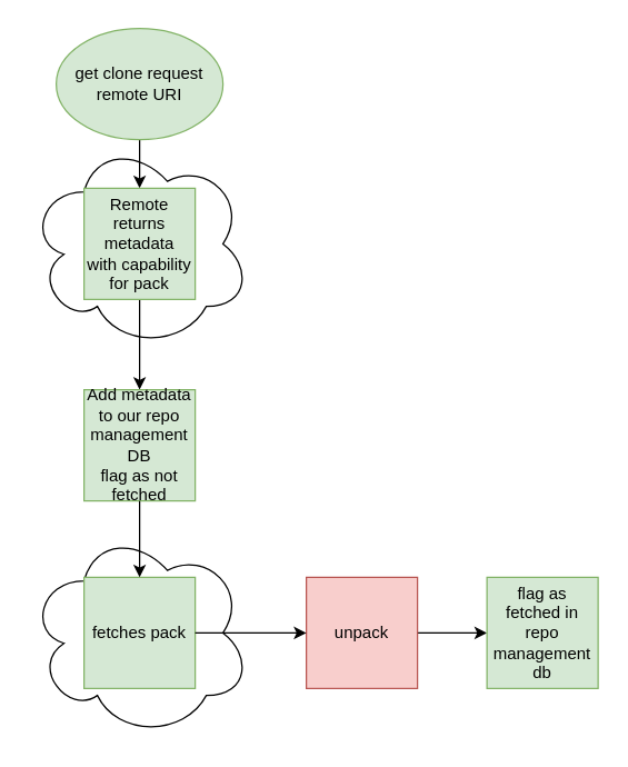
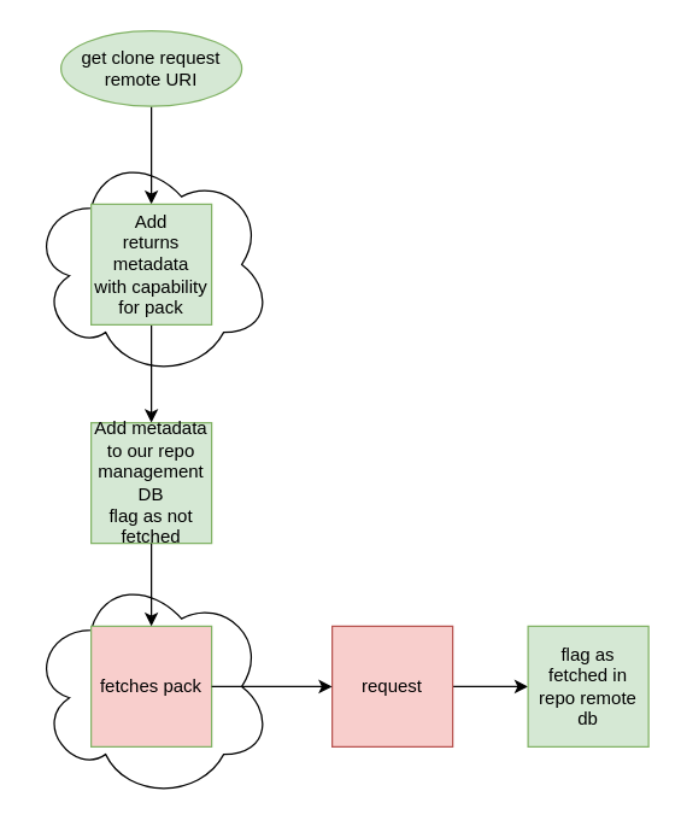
- <mxCell id="6" value="get clone request remote URI" style="ellipse;whiteSpace=wrap;html=1;fillColor=#d5e8d4;strokeColor=#82b366;" parent="1" vertex="1"><mxGeometry x="40" y="20" width="120" height="80" as="geometry" /></mxCell>
+ <mxCell id="6" value="get clone request remote URI" style="ellipse;whiteSpace=wrap;html=1;fillColor=#d5e8d4;strokeColor=#82b366;" parent="1" vertex="1"><mxGeometry x="40" y="20" width="120" height="50" as="geometry" /></mxCell>
- <mxCell id="7" value="&lt;div&gt;Remote&lt;/div&gt;&lt;div&gt;returns metadata&lt;/div&gt;&lt;div&gt;with capability for pack&lt;br&gt;&lt;/div&gt;" style="whiteSpace=wrap;html=1;aspect=fixed;fillColor=#d5e8d4;strokeColor=#82b366;" parent="1" vertex="1"><mxGeometry x="60" y="135" width="80" height="80" as="geometry" /></mxCell>
+ <mxCell id="7" value="&lt;div&gt;Add&lt;/div&gt;&lt;div&gt;returns metadata&lt;/div&gt;&lt;div&gt;with capability for pack&lt;br&gt;&lt;/div&gt;" style="whiteSpace=wrap;html=1;aspect=fixed;fillColor=#d5e8d4;strokeColor=#82b366;" parent="1" vertex="1"><mxGeometry x="60" y="135" width="80" height="80" as="geometry" /></mxCell>
- <mxCell id="9" value="fetches pack" style="whiteSpace=wrap;html=1;aspect=fixed;fillColor=#d5e8d4;strokeColor=#82b366;" parent="1" vertex="1"><mxGeometry x="60" y="415" width="80" height="80" as="geometry" /></mxCell>
+ <mxCell id="9" value="fetches pack" style="whiteSpace=wrap;html=1;aspect=fixed;fillColor=#f8cecc;strokeColor=#82b366;" parent="1" vertex="1"><mxGeometry x="60" y="415" width="80" height="80" as="geometry" /></mxCell>
- <mxCell id="12" value="unpack" style="whiteSpace=wrap;html=1;aspect=fixed;fillColor=#f8cecc;strokeColor=#b85450;" parent="1" vertex="1"><mxGeometry x="220" y="415" width="80" height="80" as="geometry" /></mxCell>
+ <mxCell id="12" value="request" style="whiteSpace=wrap;html=1;aspect=fixed;fillColor=#f8cecc;strokeColor=#b85450;" parent="1" vertex="1"><mxGeometry x="220" y="415" width="80" height="80" as="geometry" /></mxCell>
- <mxCell id="14" value="flag as fetched in repo management db" style="whiteSpace=wrap;html=1;aspect=fixed;fillColor=#d5e8d4;strokeColor=#82b366;" parent="1" vertex="1"><mxGeometry x="350" y="415" width="80" height="80" as="geometry" /></mxCell>
+ <mxCell id="14" value="flag as fetched in repo remote db" style="whiteSpace=wrap;html=1;aspect=fixed;fillColor=#d5e8d4;strokeColor=#82b366;" parent="1" vertex="1"><mxGeometry x="350" y="415" width="80" height="80" as="geometry" /></mxCell>
